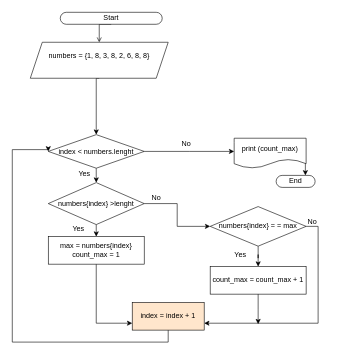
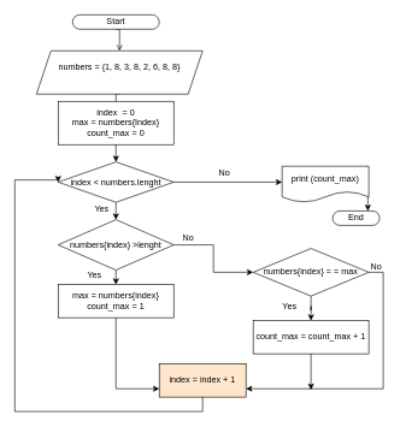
- <mxCell id="3" value="Start" style="rounded=1;whiteSpace=wrap;html=1;arcSize=50;" parent="1" vertex="1"><mxGeometry x="100" y="20" width="170" height="20" as="geometry" /></mxCell>
+ <mxCell id="3" value="Start" style="rounded=1;whiteSpace=wrap;html=1;arcSize=50;" parent="1" vertex="1"><mxGeometry x="100" y="20" width="120" height="20" as="geometry" /></mxCell>
+ <mxCell id="31" value="index&amp;nbsp; = 0&lt;div&gt;max = numbers{Index}&lt;/div&gt;count_max = 0" style="rounded=0;whiteSpace=wrap;html=1;" parent="1" vertex="1"><mxGeometry x="80" y="140" width="160" height="60" as="geometry" /></mxCell>
